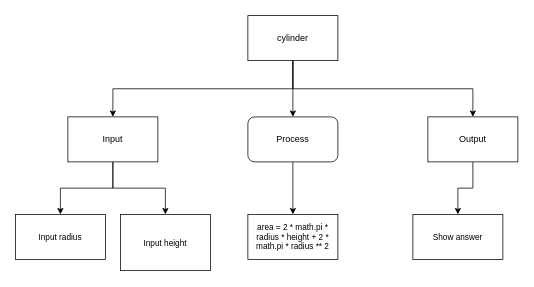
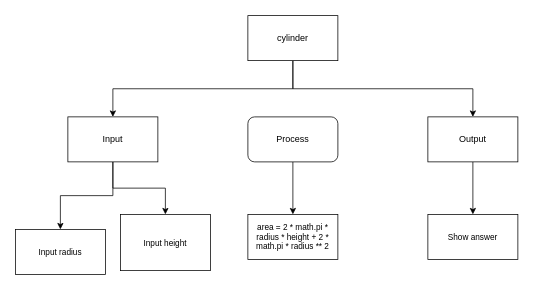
- <mxCell id="2" style="edgeStyle=orthogonalEdgeStyle;html=1;exitX=0.5;exitY=1;exitDx=0;exitDy=0;entryX=0.5;entryY=0;entryDx=0;entryDy=0;rounded=0;" parent="1" source="5" target="7" edge="1"><mxGeometry relative="1" as="geometry" /></mxCell>
- <mxCell id="15" value="Input radius" style="rounded=0;whiteSpace=wrap;html=1;fontFamily=Helvetica;fontSize=11;fontColor=default;" vertex="1" parent="1"><mxGeometry x="20" y="285" width="120" height="60" as="geometry" /></mxCell>
+ <mxCell id="15" value="Input radius" style="rounded=0;whiteSpace=wrap;html=1;fontFamily=Helvetica;fontSize=11;fontColor=default;" vertex="1" parent="1"><mxGeometry x="20" y="305" width="120" height="60" as="geometry" /></mxCell>
- <mxCell id="11" value="Show answer" style="rounded=0;whiteSpace=wrap;html=1;fontFamily=Helvetica;fontSize=11;fontColor=default;" parent="1" vertex="1"><mxGeometry x="550" y="285" width="120" height="60" as="geometry" /></mxCell>
+ <mxCell id="11" value="Show answer" style="rounded=0;whiteSpace=wrap;html=1;fontFamily=Helvetica;fontSize=11;fontColor=default;" parent="1" vertex="1"><mxGeometry x="570" y="285" width="120" height="60" as="geometry" /></mxCell>
